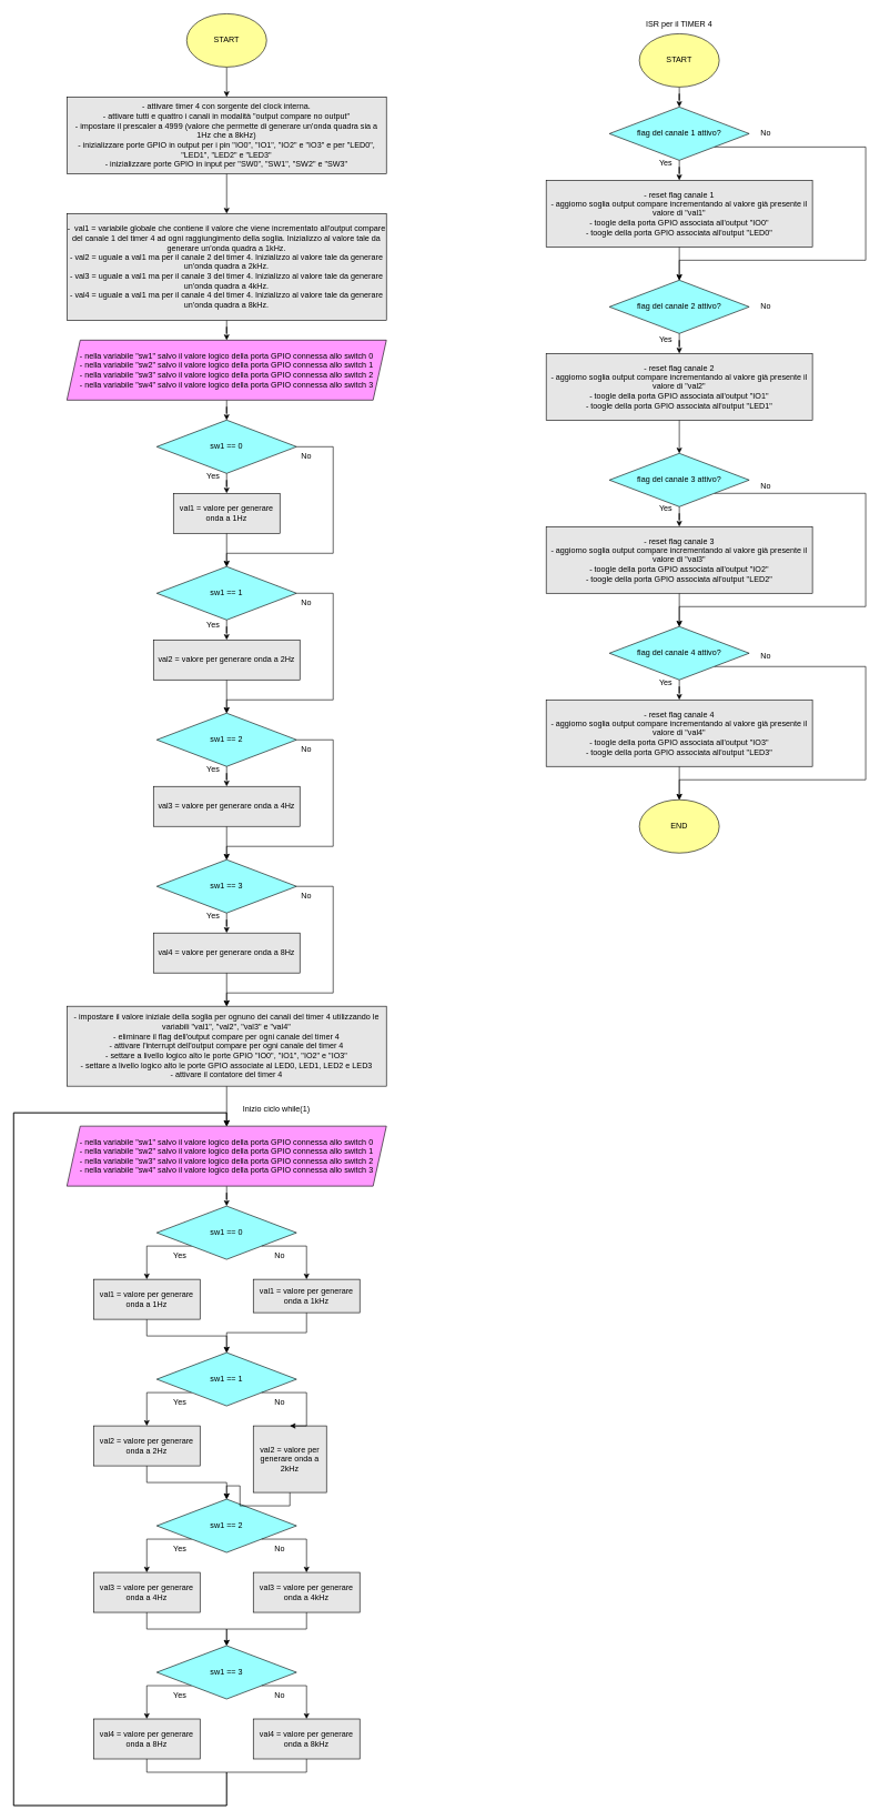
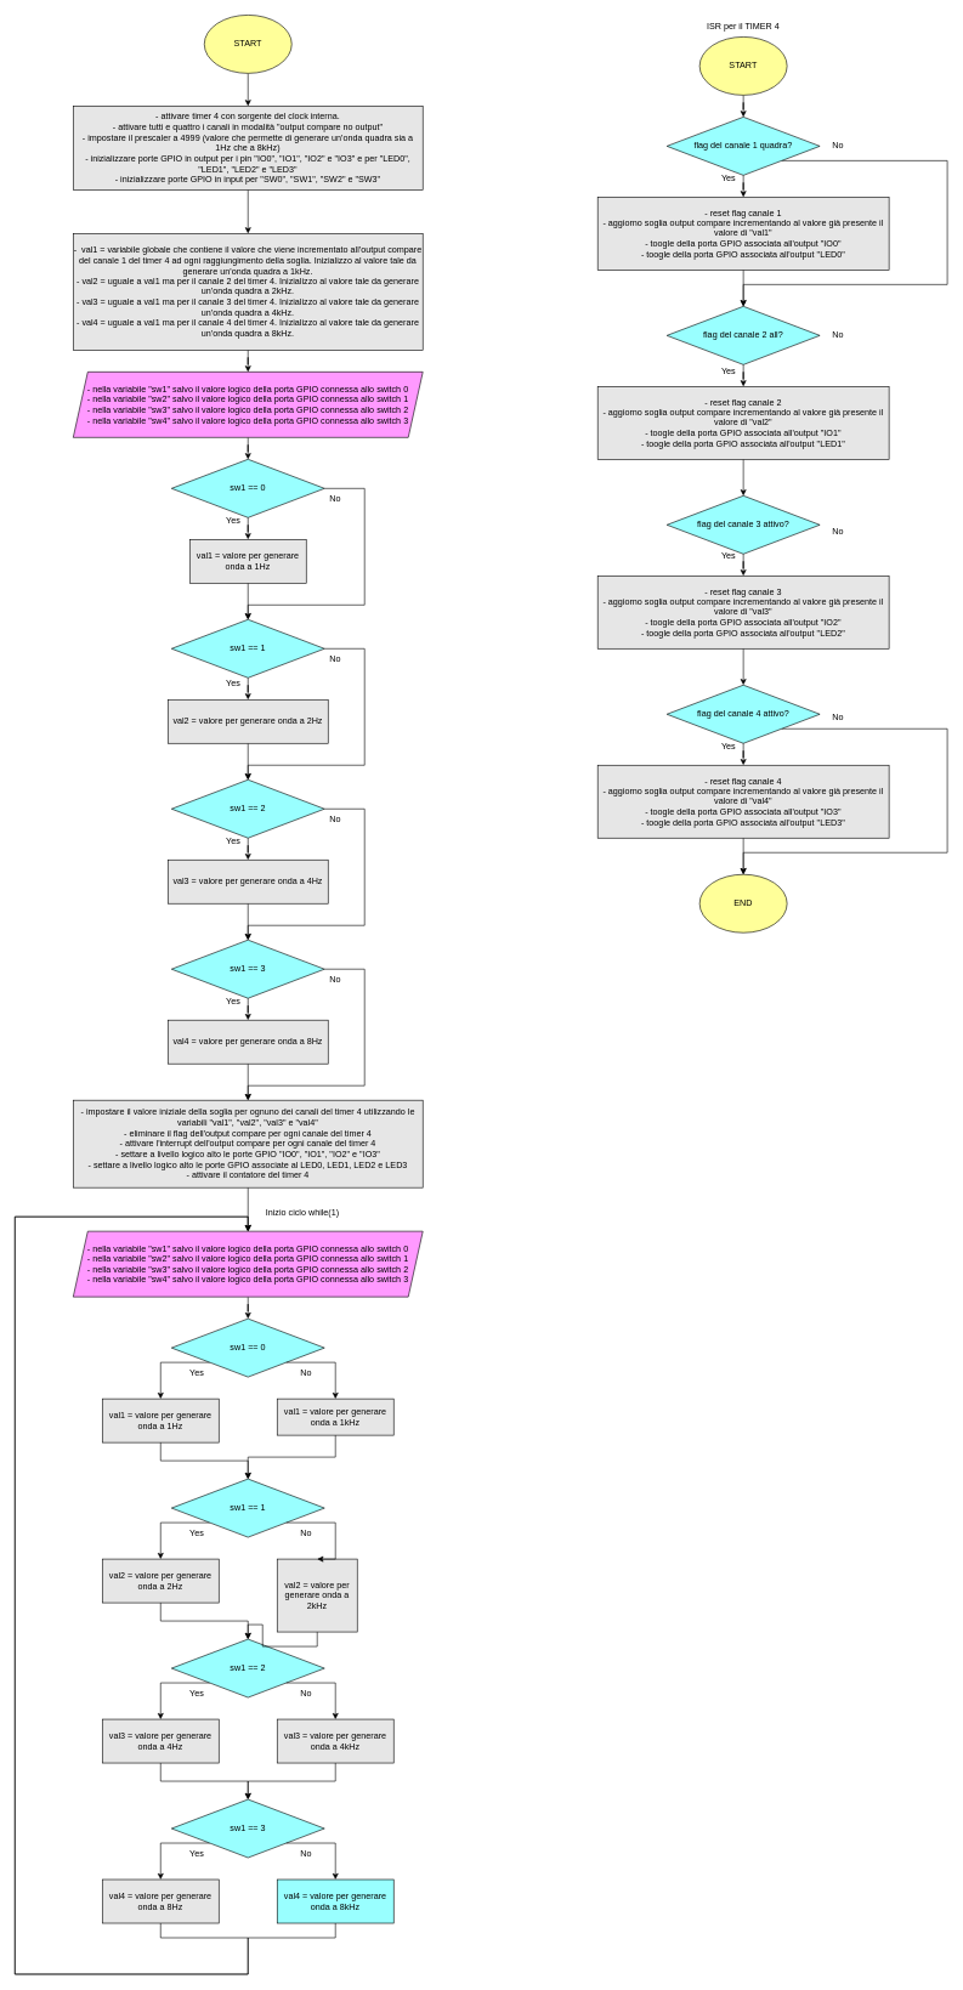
- <mxCell id="82" value="flag del canale 1 attivo?" style="rhombus;whiteSpace=wrap;html=1;fillColor=#99FFFF;" parent="1" vertex="1"><mxGeometry x="915" y="160" width="210" height="80" as="geometry" /></mxCell>
+ <mxCell id="82" value="flag del canale 1 quadra?" style="rhombus;whiteSpace=wrap;html=1;fillColor=#99FFFF;" parent="1" vertex="1"><mxGeometry x="915" y="160" width="210" height="80" as="geometry" /></mxCell>
- <mxCell id="86" value="flag del canale 2 attivo?" style="rhombus;whiteSpace=wrap;html=1;fillColor=#99FFFF;" parent="1" vertex="1"><mxGeometry x="915" y="420" width="210" height="80" as="geometry" /></mxCell>
+ <mxCell id="86" value="flag del canale 2 all?" style="rhombus;whiteSpace=wrap;html=1;fillColor=#99FFFF;" parent="1" vertex="1"><mxGeometry x="915" y="420" width="210" height="80" as="geometry" /></mxCell>
- <mxCell id="90" style="edgeStyle=orthogonalEdgeStyle;rounded=0;orthogonalLoop=1;jettySize=auto;html=1;entryX=0.5;entryY=0;entryDx=0;entryDy=0;" parent="1" source="91" target="96" edge="1"><mxGeometry relative="1" as="geometry"><Array as="points"><mxPoint x="1300" y="740" /><mxPoint x="1300" y="910" /><mxPoint x="1020" y="910" /></Array></mxGeometry></mxCell>
- <mxCell id="71" value="val4 = valore per generare onda a 8kHz" style="rounded=0;whiteSpace=wrap;html=1;fillColor=#E6E6E6;" parent="1" vertex="1"><mxGeometry x="380" y="2580" width="160" height="60" as="geometry" /></mxCell>
+ <mxCell id="71" value="val4 = valore per generare onda a 8kHz" style="rounded=0;whiteSpace=wrap;html=1;fillColor=#99ffff;" parent="1" vertex="1"><mxGeometry x="380" y="2580" width="160" height="60" as="geometry" /></mxCell>
